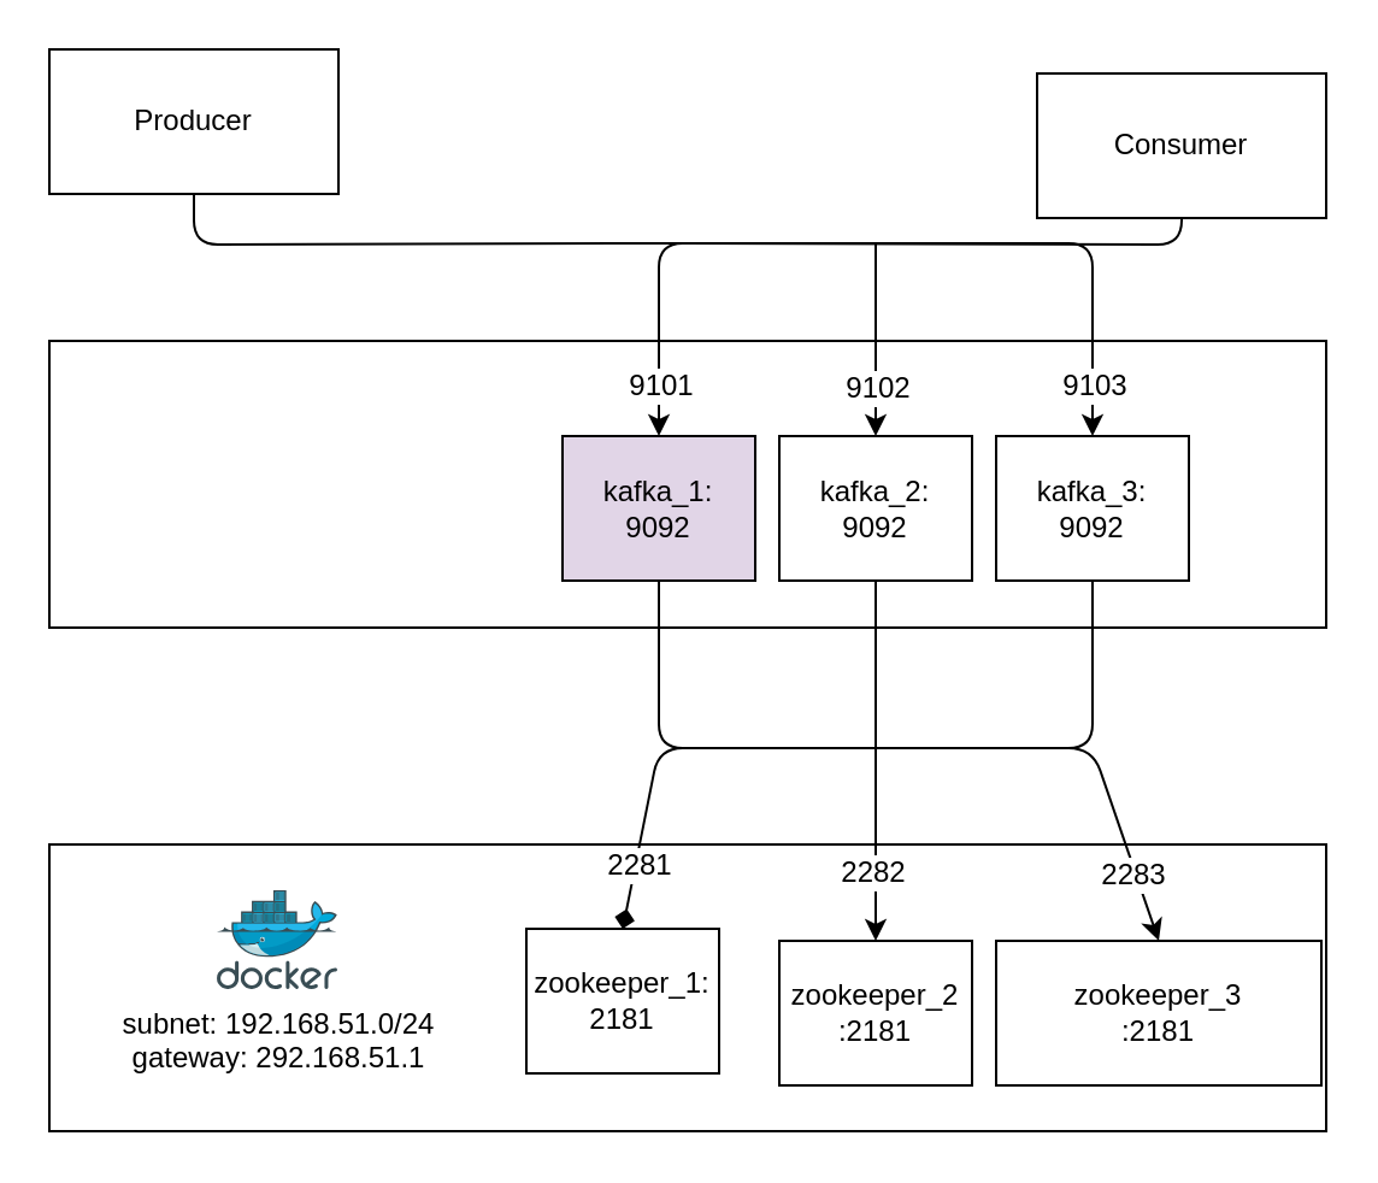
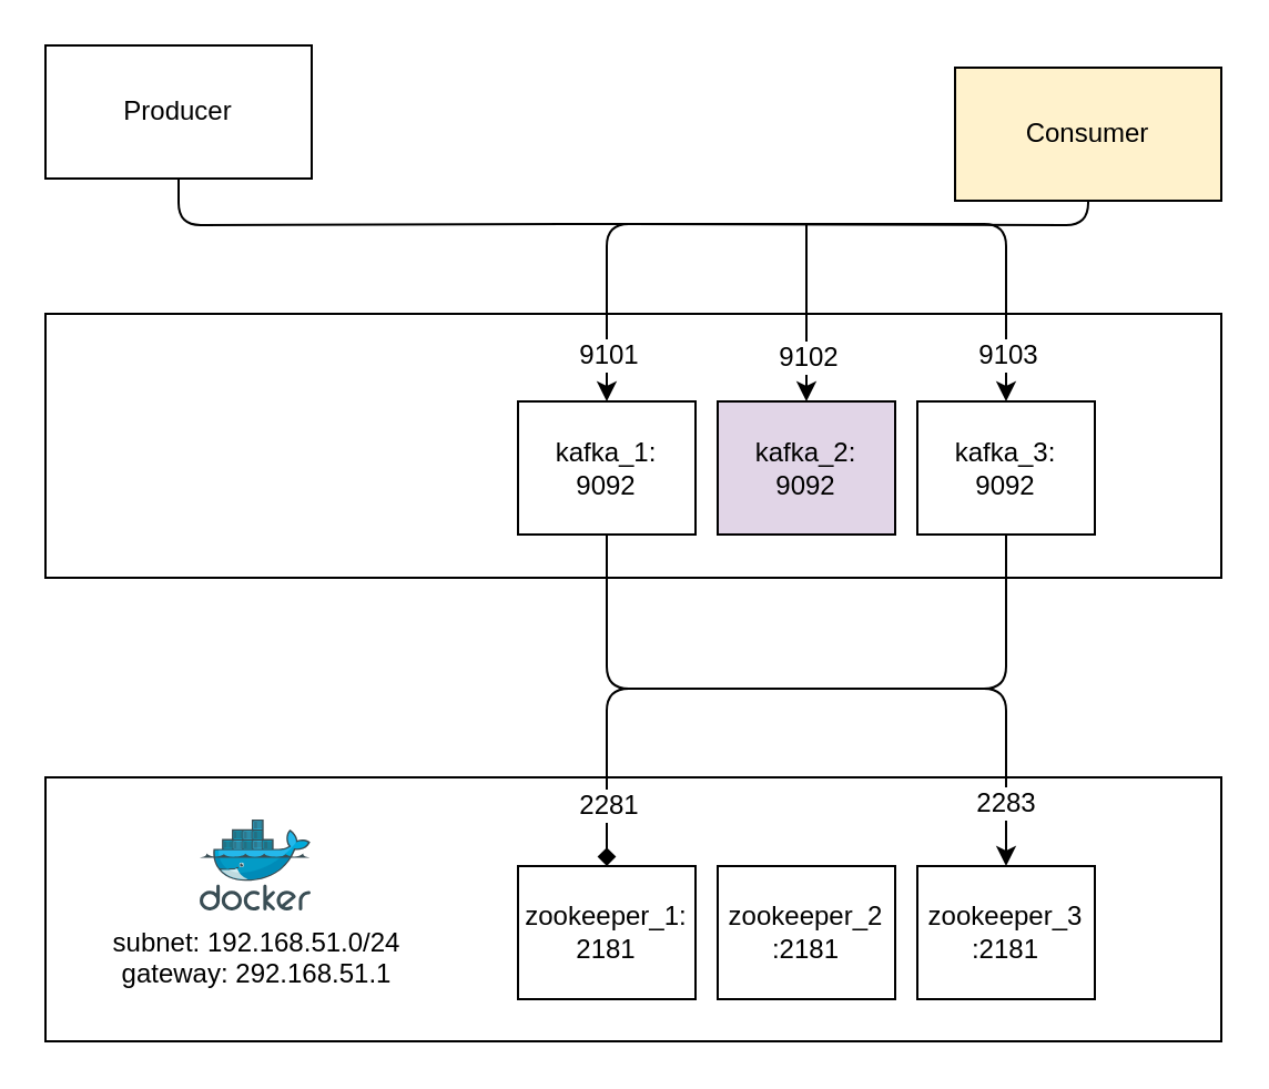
- <mxCell id="24" value="Consumer" style="rounded=0;whiteSpace=wrap;html=1;" parent="1" vertex="1"><mxGeometry x="430" y="30" width="120" height="60" as="geometry" /></mxCell>
+ <mxCell id="24" value="Consumer" style="rounded=0;whiteSpace=wrap;html=1;fillColor=#fff2cc;" parent="1" vertex="1"><mxGeometry x="430" y="30" width="120" height="60" as="geometry" /></mxCell>
- <mxCell id="3" value="kafka_1:&lt;br&gt;9092" style="rounded=0;whiteSpace=wrap;html=1;fillColor=#e1d5e7;" parent="1" vertex="1"><mxGeometry x="233" y="180.5" width="80" height="60" as="geometry" /></mxCell>
+ <mxCell id="3" value="kafka_1:&lt;br&gt;9092" style="rounded=0;whiteSpace=wrap;html=1;" parent="1" vertex="1"><mxGeometry x="233" y="180.5" width="80" height="60" as="geometry" /></mxCell>
- <mxCell id="4" value="kafka_2:&lt;br&gt;9092" style="rounded=0;whiteSpace=wrap;html=1;" parent="1" vertex="1"><mxGeometry x="323" y="180.5" width="80" height="60" as="geometry" /></mxCell>
+ <mxCell id="4" value="kafka_2:&lt;br&gt;9092" style="rounded=0;whiteSpace=wrap;html=1;fillColor=#e1d5e7;" parent="1" vertex="1"><mxGeometry x="323" y="180.5" width="80" height="60" as="geometry" /></mxCell>
- <mxCell id="11" value="" style="endArrow=classic;html=1;exitX=0.5;exitY=1;exitDx=0;exitDy=0;" parent="1" source="4" target="8" edge="1"><mxGeometry width="50" height="50" relative="1" as="geometry"><mxPoint x="450" y="290" as="sourcePoint" /><mxPoint x="630" y="290" as="targetPoint" /><Array as="points"><mxPoint x="363" y="310" /></Array></mxGeometry></mxCell>
- <mxCell id="12" value="2282" style="text;html=1;resizable=0;points=[];align=center;verticalAlign=middle;labelBackgroundColor=#ffffff;" parent="11" vertex="1" connectable="0"><mxGeometry x="0.612" y="-2" relative="1" as="geometry"><mxPoint y="1" as="offset" /></mxGeometry></mxCell>
- <mxCell id="7" value="zookeeper_1:&lt;br&gt;2181" style="rounded=0;whiteSpace=wrap;html=1;" parent="1" vertex="1"><mxGeometry x="218" y="385" width="80" height="60" as="geometry" /></mxCell>
+ <mxCell id="7" value="zookeeper_1:&lt;br&gt;2181" style="rounded=0;whiteSpace=wrap;html=1;" parent="1" vertex="1"><mxGeometry x="233" y="390" width="80" height="60" as="geometry" /></mxCell>
- <mxCell id="9" value="zookeeper_3&lt;br&gt;:2181" style="rounded=0;whiteSpace=wrap;html=1;" parent="1" vertex="1"><mxGeometry x="413" y="390" width="135" height="60" as="geometry" /></mxCell>
+ <mxCell id="9" value="zookeeper_3&lt;br&gt;:2181" style="rounded=0;whiteSpace=wrap;html=1;" parent="1" vertex="1"><mxGeometry x="413" y="390" width="80" height="60" as="geometry" /></mxCell>
